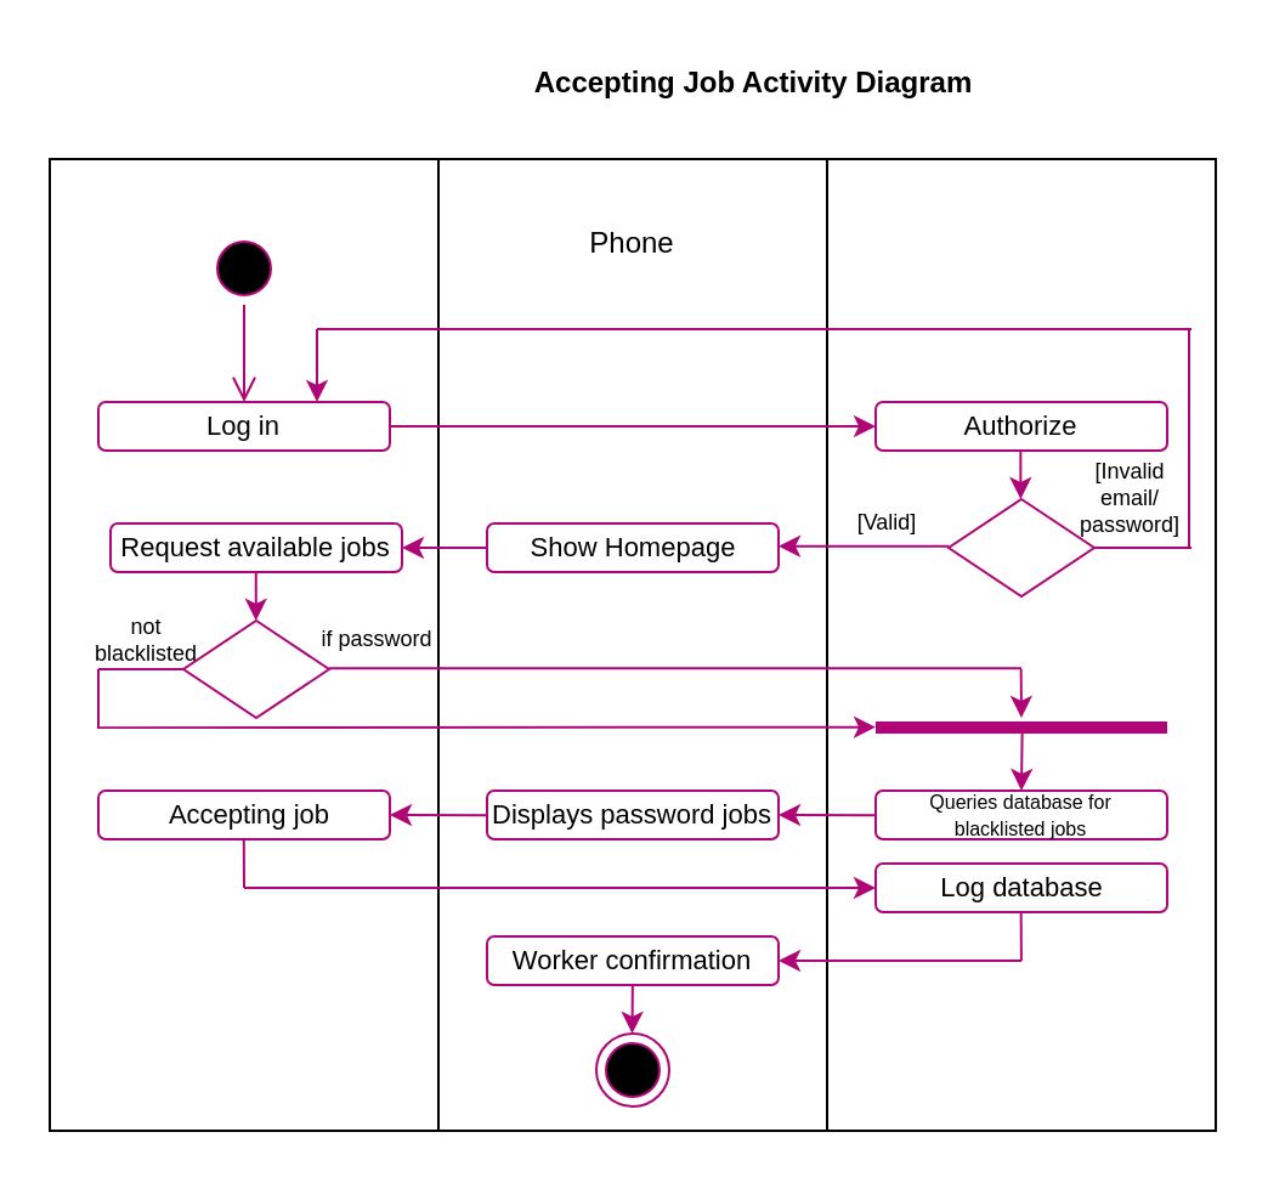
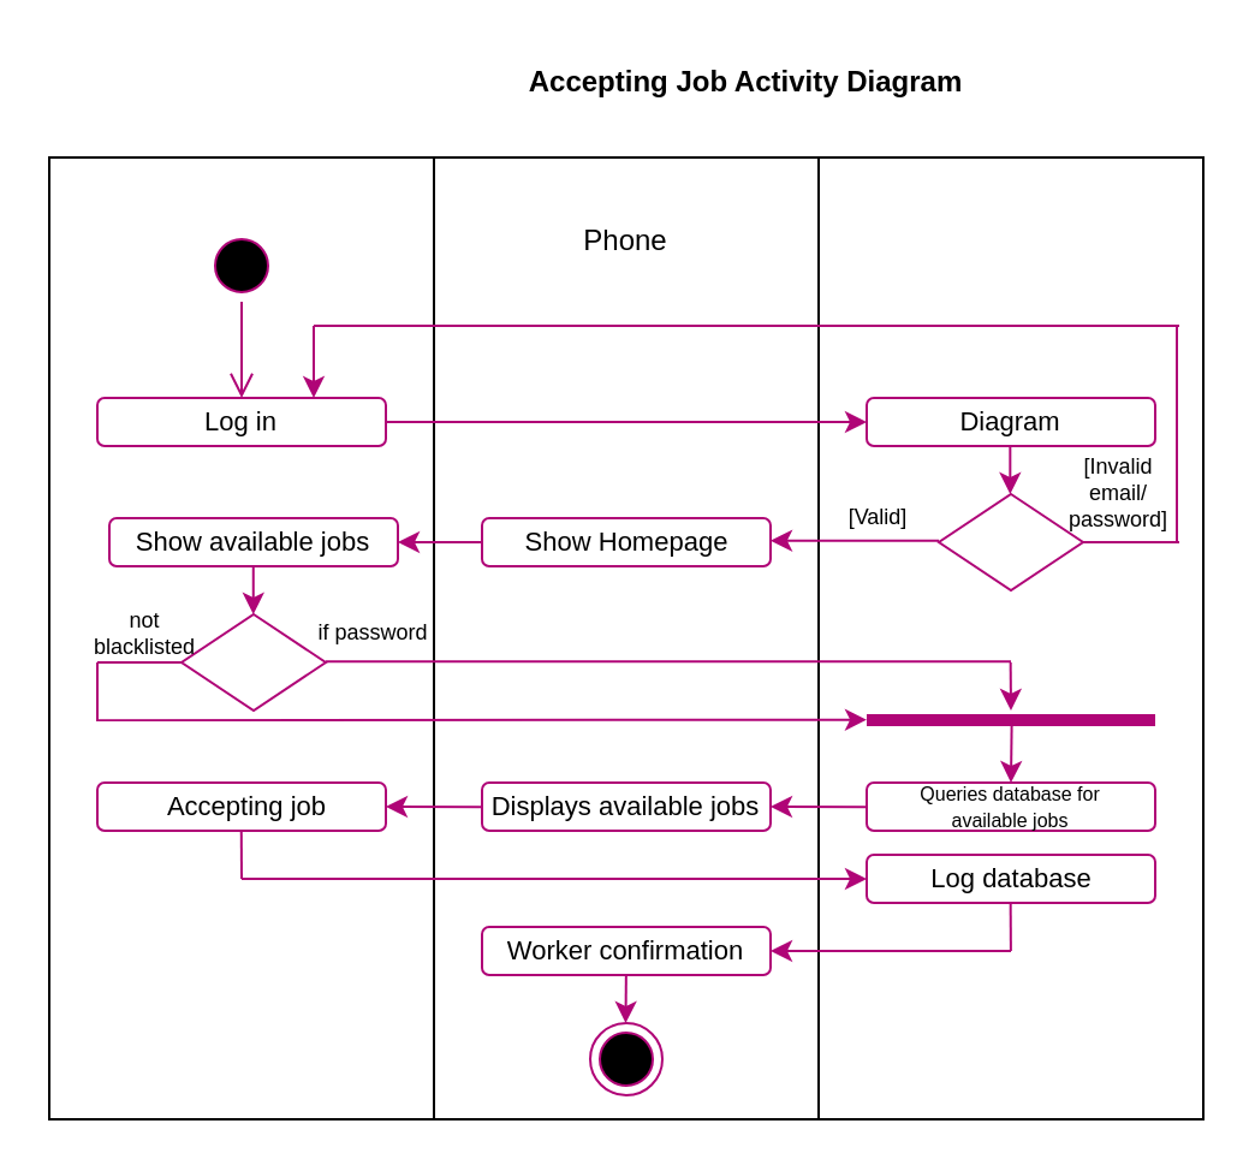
- <mxCell id="13" value="Authorize" style="text;html=1;strokeColor=none;fillColor=none;align=center;verticalAlign=middle;whiteSpace=wrap;rounded=0;fontSize=11;" parent="1" vertex="1"><mxGeometry x="390" y="160" width="60" height="30" as="geometry" /></mxCell>
+ <mxCell id="13" value="Diagram" style="text;html=1;strokeColor=none;fillColor=none;align=center;verticalAlign=middle;whiteSpace=wrap;rounded=0;fontSize=11;" parent="1" vertex="1"><mxGeometry x="390" y="160" width="60" height="30" as="geometry" /></mxCell>
- <mxCell id="25" value="Request available jobs" style="text;html=1;strokeColor=none;fillColor=none;align=center;verticalAlign=middle;whiteSpace=wrap;rounded=0;fontSize=11;" parent="1" vertex="1"><mxGeometry x="45" y="210" width="120" height="30" as="geometry" /></mxCell>
+ <mxCell id="25" value="Show available jobs" style="text;html=1;strokeColor=none;fillColor=none;align=center;verticalAlign=middle;whiteSpace=wrap;rounded=0;fontSize=11;" parent="1" vertex="1"><mxGeometry x="45" y="210" width="120" height="30" as="geometry" /></mxCell>
- <mxCell id="45" value="&lt;font style=&quot;font-size: 11px&quot;&gt;Displays password jobs&lt;/font&gt;" style="text;html=1;strokeColor=none;fillColor=none;align=center;verticalAlign=middle;whiteSpace=wrap;rounded=0;fontSize=11;" parent="1" vertex="1"><mxGeometry x="200" y="320" width="120" height="30" as="geometry" /></mxCell>
+ <mxCell id="45" value="&lt;font style=&quot;font-size: 11px&quot;&gt;Displays available jobs&lt;/font&gt;" style="text;html=1;strokeColor=none;fillColor=none;align=center;verticalAlign=middle;whiteSpace=wrap;rounded=0;fontSize=11;" parent="1" vertex="1"><mxGeometry x="200" y="320" width="120" height="30" as="geometry" /></mxCell>
- <mxCell id="42" value="&lt;font style=&quot;font-size: 8px&quot;&gt;Queries database for &lt;br&gt;blacklisted jobs&lt;/font&gt;" style="text;html=1;strokeColor=none;fillColor=none;align=center;verticalAlign=middle;whiteSpace=wrap;rounded=0;fontSize=9;" parent="1" vertex="1"><mxGeometry x="360" y="322.5" width="120" height="25" as="geometry" /></mxCell>
+ <mxCell id="42" value="&lt;font style=&quot;font-size: 8px&quot;&gt;Queries database for &lt;br&gt;available jobs&lt;/font&gt;" style="text;html=1;strokeColor=none;fillColor=none;align=center;verticalAlign=middle;whiteSpace=wrap;rounded=0;fontSize=9;" parent="1" vertex="1"><mxGeometry x="360" y="322.5" width="120" height="25" as="geometry" /></mxCell>
